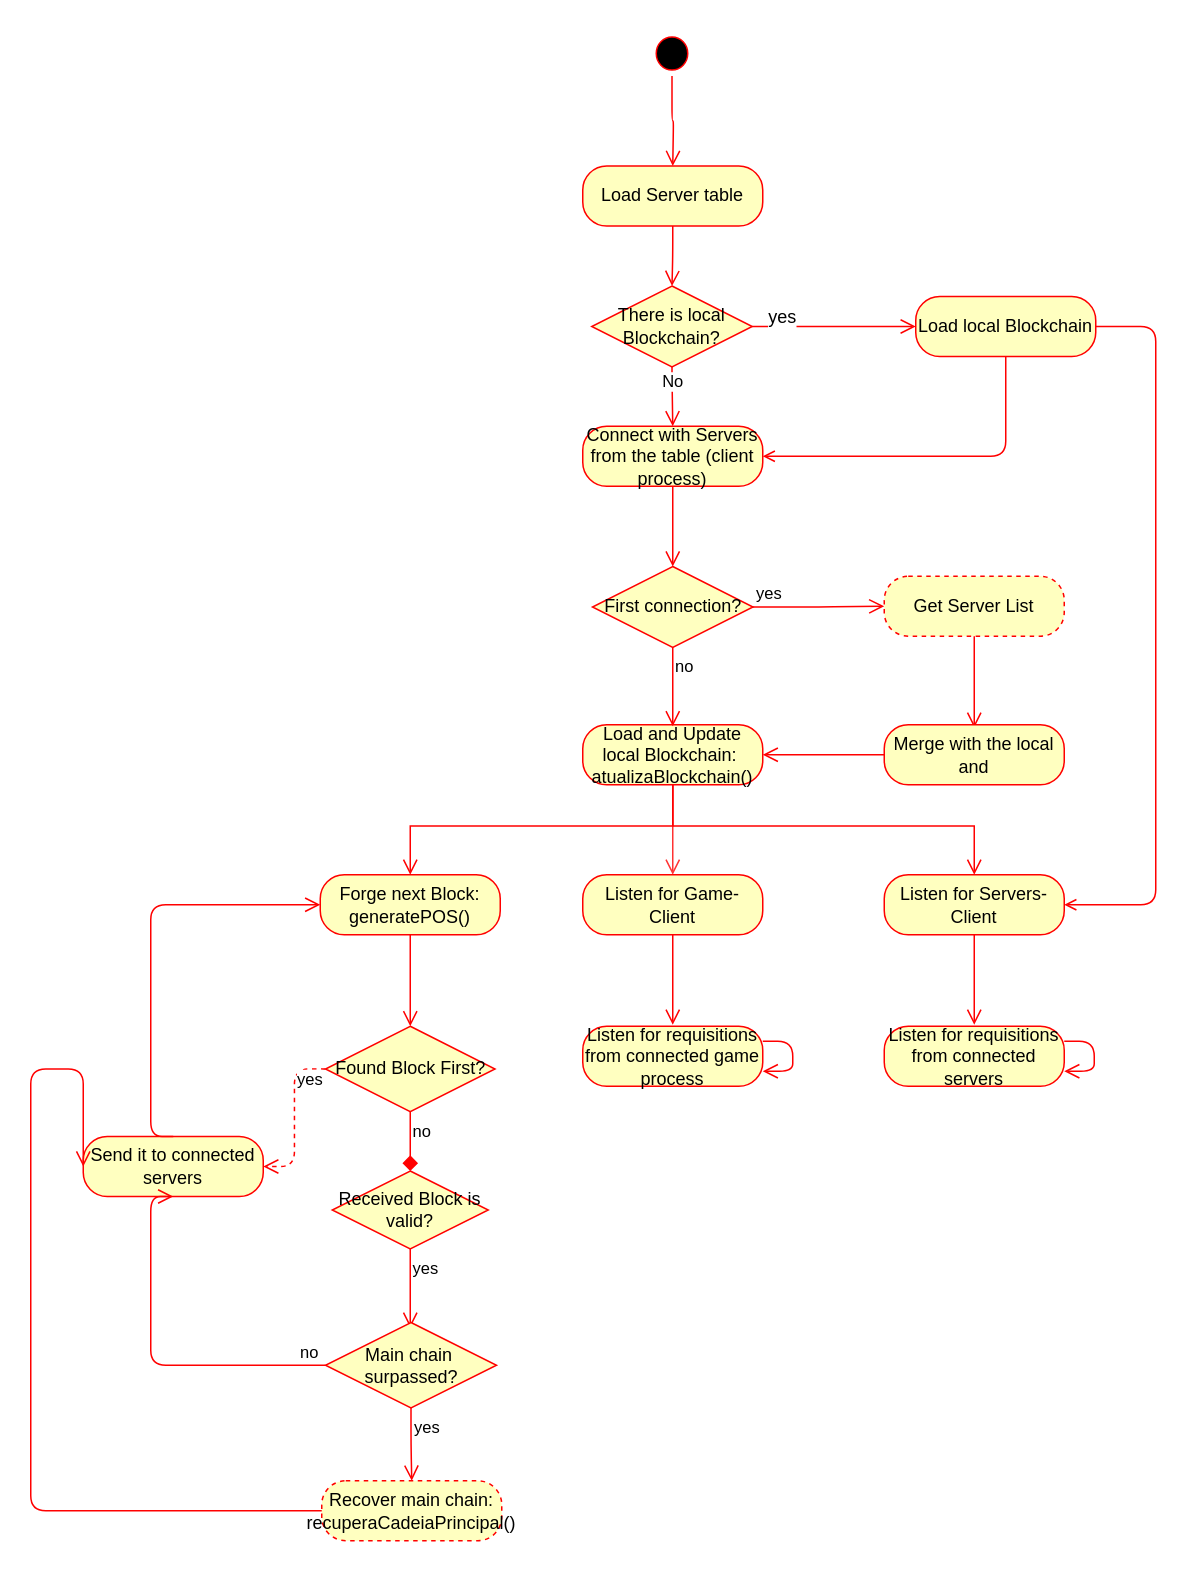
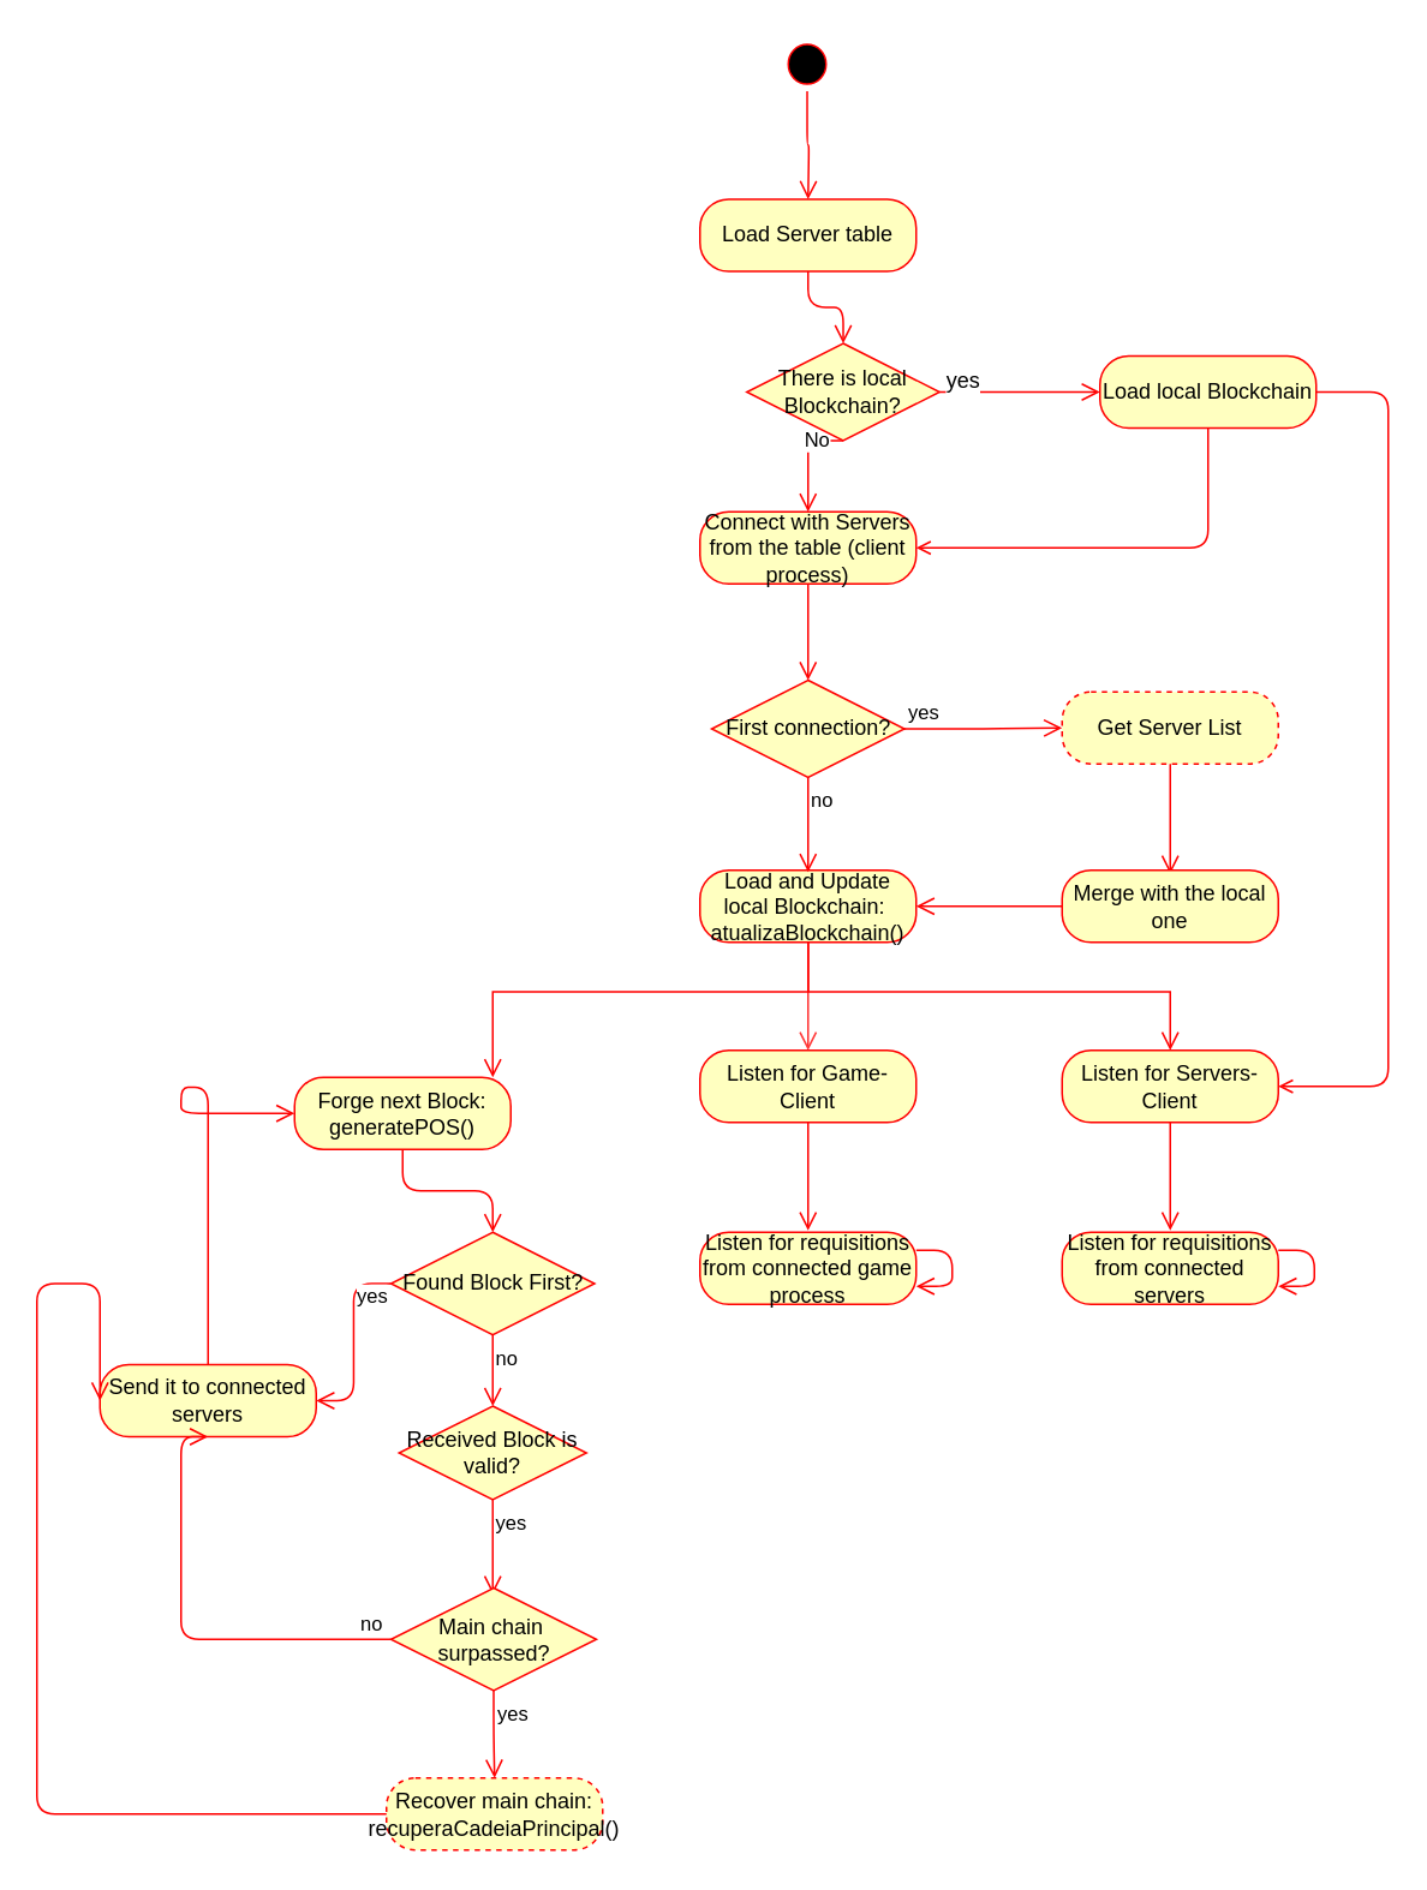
- <mxCell id="43" value="There is local Blockchain?" parent="1" style="rhombus;whiteSpace=wrap;html=1;fillColor=#ffffc0;strokeColor=#ff0000;" vertex="1"><mxGeometry as="geometry" x="394" width="107" height="54" y="190" /></mxCell>
+ <mxCell id="43" value="There is local Blockchain?" parent="1" style="rhombus;whiteSpace=wrap;html=1;fillColor=#ffffc0;strokeColor=#ff0000;" vertex="1"><mxGeometry x="414" y="190" as="geometry" width="107" height="54" /></mxCell>
- <mxCell id="18" value="Merge with the local and" parent="1" style="rounded=1;whiteSpace=wrap;html=1;arcSize=40;fontColor=#000000;fillColor=#ffffc0;strokeColor=#ff0000;" vertex="1"><mxGeometry as="geometry" x="589" width="120" height="40" y="482.5" /></mxCell>
+ <mxCell id="18" value="Merge with the local one" parent="1" style="rounded=1;whiteSpace=wrap;html=1;arcSize=40;fontColor=#000000;fillColor=#ffffc0;strokeColor=#ff0000;" vertex="1"><mxGeometry as="geometry" x="589" width="120" height="40" y="482.5" /></mxCell>
- <mxCell id="22" value="Forge next Block:&lt;br&gt;generatePOS()&lt;br&gt;" parent="1" style="rounded=1;whiteSpace=wrap;html=1;arcSize=40;fontColor=#000000;fillColor=#ffffc0;strokeColor=#ff0000;" vertex="1"><mxGeometry as="geometry" x="213" width="120" height="40" y="582.5" /></mxCell>
+ <mxCell id="22" value="Forge next Block:&lt;br&gt;generatePOS()&lt;br&gt;" parent="1" style="rounded=1;whiteSpace=wrap;html=1;arcSize=40;fontColor=#000000;fillColor=#ffffc0;strokeColor=#ff0000;" vertex="1"><mxGeometry x="163" y="597.5" as="geometry" width="120" height="40" /></mxCell>
- <mxCell id="27" value="yes&lt;br&gt;" parent="1" style="edgeStyle=orthogonalEdgeStyle;html=1;align=left;verticalAlign=bottom;endArrow=open;endSize=8;strokeColor=#ff0000;entryX=1;entryY=0.5;entryDx=0;entryDy=0;dashed=1;" edge="1" source="26" target="24"><mxGeometry as="geometry" x="-0.314" relative="1"><mxPoint as="targetPoint" x="160" y="703.5" /><mxPoint as="offset" /></mxGeometry></mxCell>
+ <mxCell id="27" value="yes&lt;br&gt;" parent="1" style="edgeStyle=orthogonalEdgeStyle;html=1;align=left;verticalAlign=bottom;endArrow=open;endSize=8;strokeColor=#ff0000;entryX=1;entryY=0.5;entryDx=0;entryDy=0;" edge="1" source="26" target="24"><mxGeometry as="geometry" x="-0.314" relative="1"><mxPoint as="targetPoint" x="160" y="703.5" /><mxPoint as="offset" /></mxGeometry></mxCell>
- <mxCell id="28" value="no" parent="1" style="edgeStyle=orthogonalEdgeStyle;html=1;align=left;verticalAlign=top;endArrow=diamond;endSize=8;strokeColor=#ff0000;entryX=0.5;entryY=0;entryDx=0;entryDy=0;" edge="1" source="26" target="29"><mxGeometry as="geometry" x="-1" relative="1"><mxPoint as="targetPoint" x="274" y="783.5" /></mxGeometry></mxCell>
+ <mxCell id="28" value="no" parent="1" style="edgeStyle=orthogonalEdgeStyle;html=1;align=left;verticalAlign=top;endArrow=open;endSize=8;strokeColor=#ff0000;entryX=0.5;entryY=0;entryDx=0;entryDy=0;" edge="1" source="26" target="29"><mxGeometry as="geometry" x="-1" relative="1"><mxPoint as="targetPoint" x="274" y="783.5" /></mxGeometry></mxCell>
